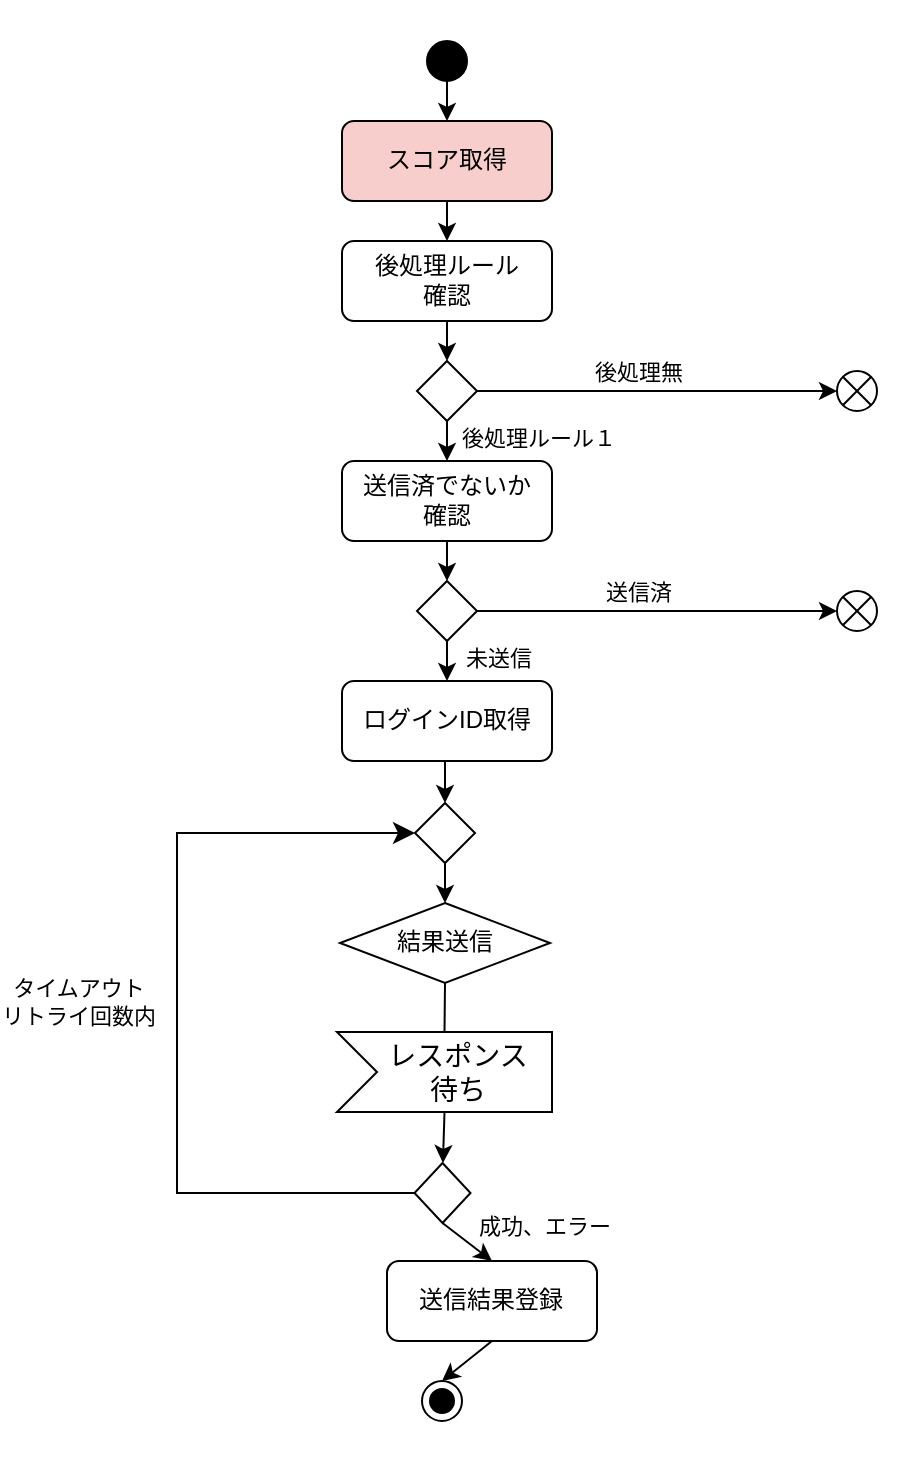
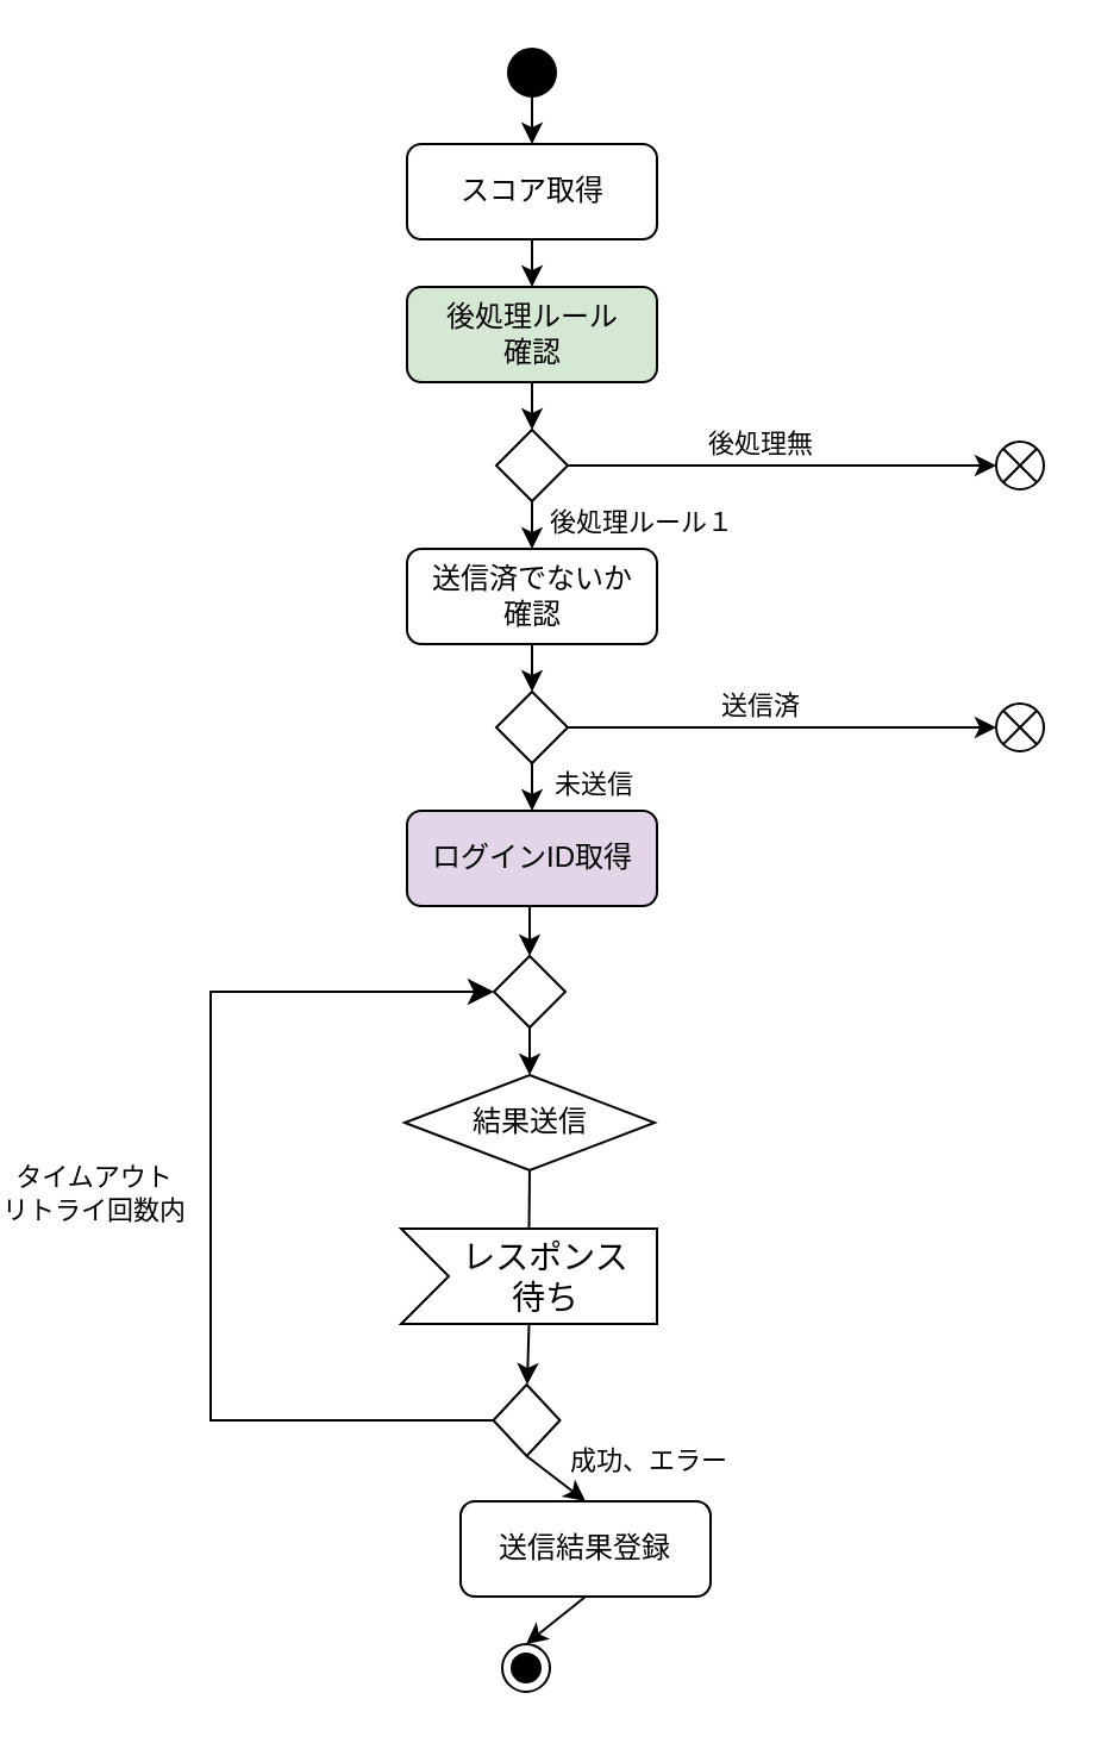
- <mxCell id="2" value="スコア取得" style="rounded=1;whiteSpace=wrap;html=1;fillColor=#f8cecc;" vertex="1" parent="1"><mxGeometry x="102.5" y="60" width="105" height="40" as="geometry" /></mxCell>
+ <mxCell id="2" value="スコア取得" style="rounded=1;whiteSpace=wrap;html=1;" vertex="1" parent="1"><mxGeometry x="102.5" y="60" width="105" height="40" as="geometry" /></mxCell>
- <mxCell id="3" value="後処理ルール&lt;div&gt;確認&lt;/div&gt;" style="rounded=1;whiteSpace=wrap;html=1;" vertex="1" parent="1"><mxGeometry x="102.5" y="120" width="105" height="40" as="geometry" /></mxCell>
+ <mxCell id="3" value="後処理ルール&lt;div&gt;確認&lt;/div&gt;" style="rounded=1;whiteSpace=wrap;html=1;fillColor=#d5e8d4;" vertex="1" parent="1"><mxGeometry x="102.5" y="120" width="105" height="40" as="geometry" /></mxCell>
- <mxCell id="16" value="ログインID取得" style="rounded=1;whiteSpace=wrap;html=1;" vertex="1" parent="1"><mxGeometry x="102.5" y="340" width="105" height="40" as="geometry" /></mxCell>
+ <mxCell id="16" value="ログインID取得" style="rounded=1;whiteSpace=wrap;html=1;fillColor=#e1d5e7;" vertex="1" parent="1"><mxGeometry x="102.5" y="340" width="105" height="40" as="geometry" /></mxCell>
